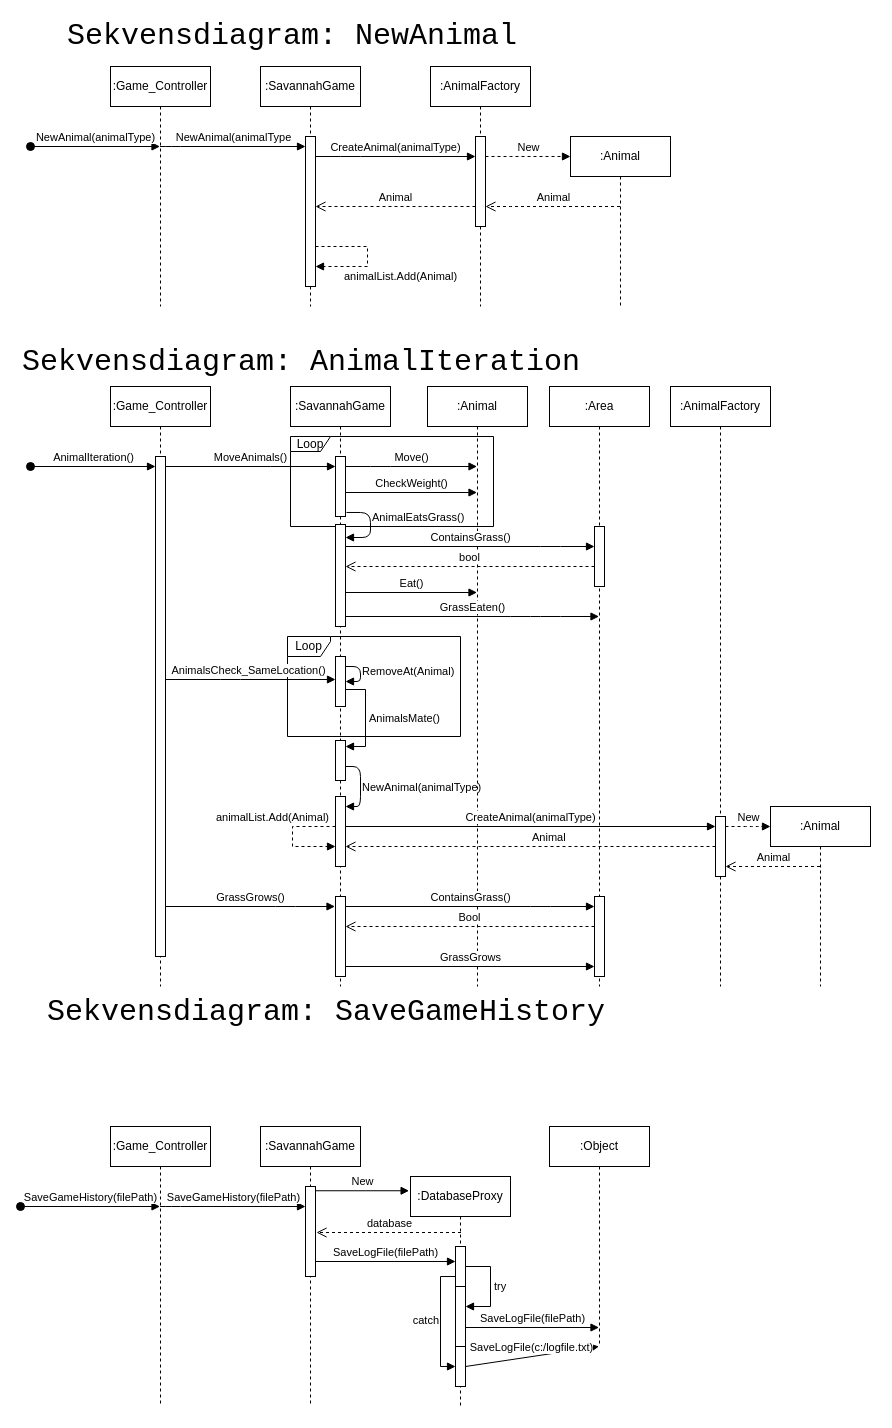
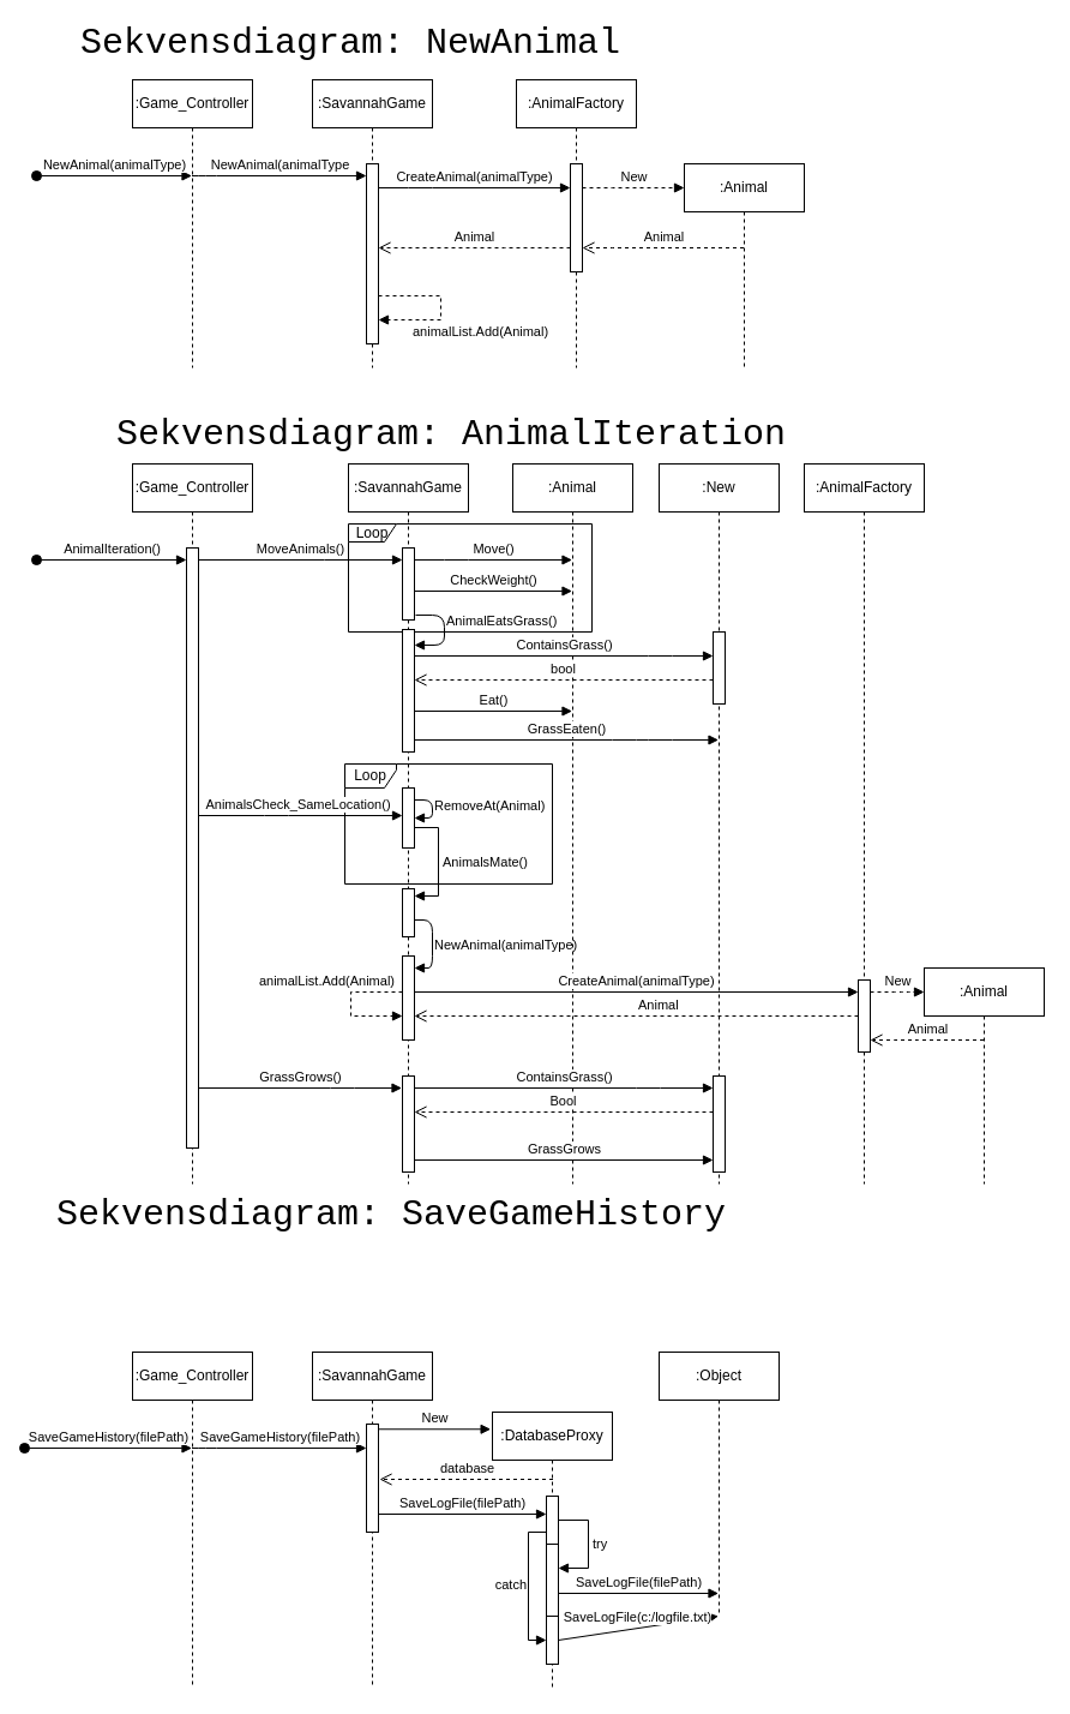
- <mxCell id="18" value="&lt;font&gt;&lt;font style=&quot;font-size: 30px&quot;&gt;Sekvensdiagram: AnimalIteration&lt;/font&gt;&lt;br&gt;&lt;/font&gt;" style="text;html=1;strokeColor=none;fillColor=none;align=left;verticalAlign=middle;whiteSpace=wrap;rounded=0;fontFamily=Courier New;" vertex="1" parent="1"><mxGeometry x="20" y="346" width="650" height="30" as="geometry" /></mxCell>
+ <mxCell id="18" value="&lt;font&gt;&lt;font style=&quot;font-size: 30px&quot;&gt;Sekvensdiagram: AnimalIteration&lt;/font&gt;&lt;br&gt;&lt;/font&gt;" style="text;html=1;strokeColor=none;fillColor=none;align=left;verticalAlign=middle;whiteSpace=wrap;rounded=0;fontFamily=Courier New;" vertex="1" parent="1"><mxGeometry x="95" y="346" width="650" height="30" as="geometry" /></mxCell>
- <mxCell id="41" value=":Area" style="shape=umlLifeline;perimeter=lifelinePerimeter;whiteSpace=wrap;html=1;container=1;collapsible=0;recursiveResize=0;outlineConnect=0;" vertex="1" parent="1"><mxGeometry x="549" y="386" width="100" height="600" as="geometry" /></mxCell>
+ <mxCell id="41" value=":New" style="shape=umlLifeline;perimeter=lifelinePerimeter;whiteSpace=wrap;html=1;container=1;collapsible=0;recursiveResize=0;outlineConnect=0;" vertex="1" parent="1"><mxGeometry x="549" y="386" width="100" height="600" as="geometry" /></mxCell>
